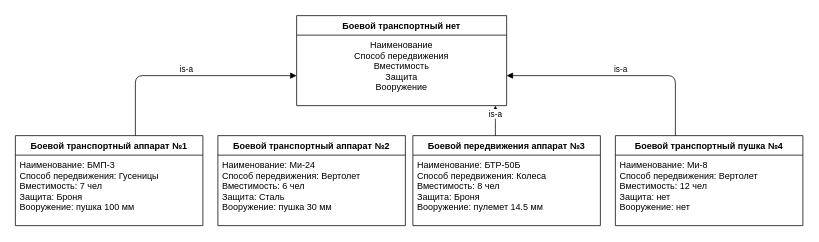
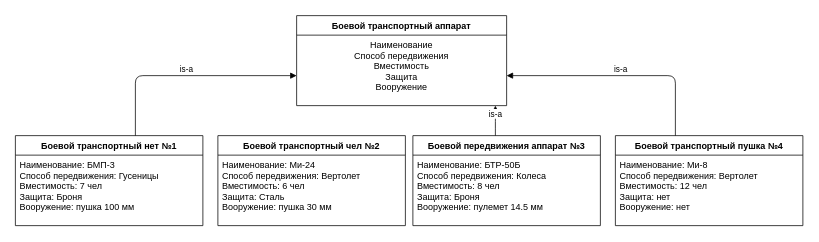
- <mxCell id="2" value="Боевой транспортный нет" style="swimlane;fontStyle=1;align=center;verticalAlign=top;childLayout=stackLayout;horizontal=1;startSize=26;horizontalStack=0;resizeParent=1;resizeParentMax=0;resizeLast=0;collapsible=1;marginBottom=0;" vertex="1" parent="1"><mxGeometry x="395" width="280" height="120" as="geometry" y="20" /></mxCell>
+ <mxCell id="2" value="Боевой транспортный аппарат" style="swimlane;fontStyle=1;align=center;verticalAlign=top;childLayout=stackLayout;horizontal=1;startSize=26;horizontalStack=0;resizeParent=1;resizeParentMax=0;resizeLast=0;collapsible=1;marginBottom=0;" vertex="1" parent="1"><mxGeometry x="395" width="280" height="120" as="geometry" y="20" /></mxCell>
- <mxCell id="4" value="Боевой транспортный аппарат №1" style="swimlane;fontStyle=1;align=center;verticalAlign=top;childLayout=stackLayout;horizontal=1;startSize=26;horizontalStack=0;resizeParent=1;resizeParentMax=0;resizeLast=0;collapsible=1;marginBottom=0;" vertex="1" parent="1"><mxGeometry y="180" width="250" height="120" as="geometry" x="20" /></mxCell>
+ <mxCell id="4" value="Боевой транспортный нет №1" style="swimlane;fontStyle=1;align=center;verticalAlign=top;childLayout=stackLayout;horizontal=1;startSize=26;horizontalStack=0;resizeParent=1;resizeParentMax=0;resizeLast=0;collapsible=1;marginBottom=0;" vertex="1" parent="1"><mxGeometry y="180" width="250" height="120" as="geometry" x="20" /></mxCell>
- <mxCell id="6" value="Боевой транспортный аппарат №2" style="swimlane;fontStyle=1;align=center;verticalAlign=top;childLayout=stackLayout;horizontal=1;startSize=26;horizontalStack=0;resizeParent=1;resizeParentMax=0;resizeLast=0;collapsible=1;marginBottom=0;" vertex="1" parent="1"><mxGeometry x="290" y="180" width="250" height="120" as="geometry" /></mxCell>
+ <mxCell id="6" value="Боевой транспортный чел №2" style="swimlane;fontStyle=1;align=center;verticalAlign=top;childLayout=stackLayout;horizontal=1;startSize=26;horizontalStack=0;resizeParent=1;resizeParentMax=0;resizeLast=0;collapsible=1;marginBottom=0;" vertex="1" parent="1"><mxGeometry x="290" y="180" width="250" height="120" as="geometry" /></mxCell>
